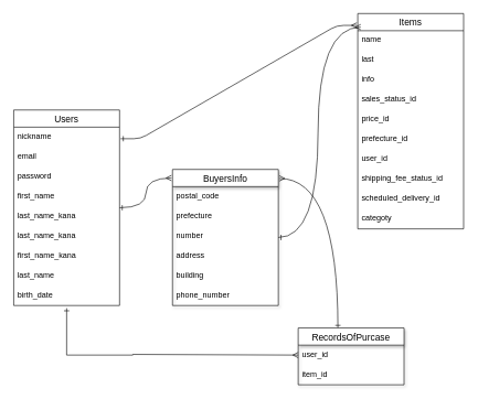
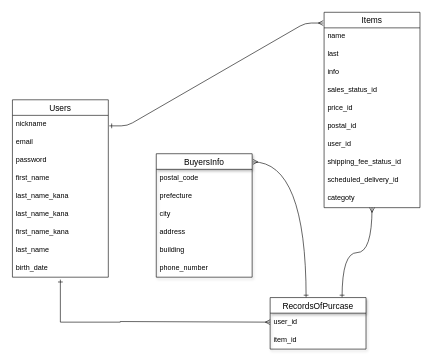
- <mxCell id="31" style="edgeStyle=orthogonalEdgeStyle;curved=1;orthogonalLoop=1;jettySize=auto;html=1;entryX=0.028;entryY=0.063;entryDx=0;entryDy=0;entryPerimeter=0;startArrow=ERone;startFill=0;endArrow=ERmany;endFill=0;strokeWidth=1;" parent="1" source="32" target="14" edge="1"><mxGeometry relative="1" as="geometry" /></mxCell>
- <mxCell id="20" value="prefecture_id" style="text;strokeColor=none;fillColor=none;spacingLeft=4;spacingRight=4;overflow=hidden;rotatable=0;points=[[0,0.5],[1,0.5]];portConstraint=eastwest;fontSize=12;shadow=1;align=left;" parent="14" vertex="1"><mxGeometry y="176" width="160" height="30" as="geometry" /></mxCell>
+ <mxCell id="20" value="postal_id" style="text;strokeColor=none;fillColor=none;spacingLeft=4;spacingRight=4;overflow=hidden;rotatable=0;points=[[0,0.5],[1,0.5]];portConstraint=eastwest;fontSize=12;shadow=1;align=left;" parent="14" vertex="1"><mxGeometry y="176" width="160" height="30" as="geometry" /></mxCell>
- <mxCell id="2" style="edgeStyle=orthogonalEdgeStyle;curved=1;orthogonalLoop=1;jettySize=auto;html=1;entryX=-0.01;entryY=0.063;entryDx=0;entryDy=0;entryPerimeter=0;startArrow=ERone;startFill=0;endArrow=ERmany;endFill=0;strokeWidth=1;" parent="1" source="3" target="32" edge="1"><mxGeometry relative="1" as="geometry" /></mxCell>
- <mxCell id="35" value="number" style="text;strokeColor=none;fillColor=none;spacingLeft=4;spacingRight=4;overflow=hidden;rotatable=0;points=[[0,0.5],[1,0.5]];portConstraint=eastwest;fontSize=12;" parent="32" vertex="1"><mxGeometry y="86" width="160" height="30" as="geometry" /></mxCell>
+ <mxCell id="35" value="city" style="text;strokeColor=none;fillColor=none;spacingLeft=4;spacingRight=4;overflow=hidden;rotatable=0;points=[[0,0.5],[1,0.5]];portConstraint=eastwest;fontSize=12;" parent="32" vertex="1"><mxGeometry y="86" width="160" height="30" as="geometry" /></mxCell>
+ <mxCell id="13" style="edgeStyle=orthogonalEdgeStyle;orthogonalLoop=1;jettySize=auto;html=1;startArrow=ERmany;startFill=0;endArrow=ERone;endFill=0;strokeWidth=1;entryX=0.75;entryY=0;entryDx=0;entryDy=0;curved=1;" parent="1" source="14" target="27" edge="1"><mxGeometry relative="1" as="geometry"><mxPoint x="619" y="519" as="targetPoint" /></mxGeometry></mxCell>
